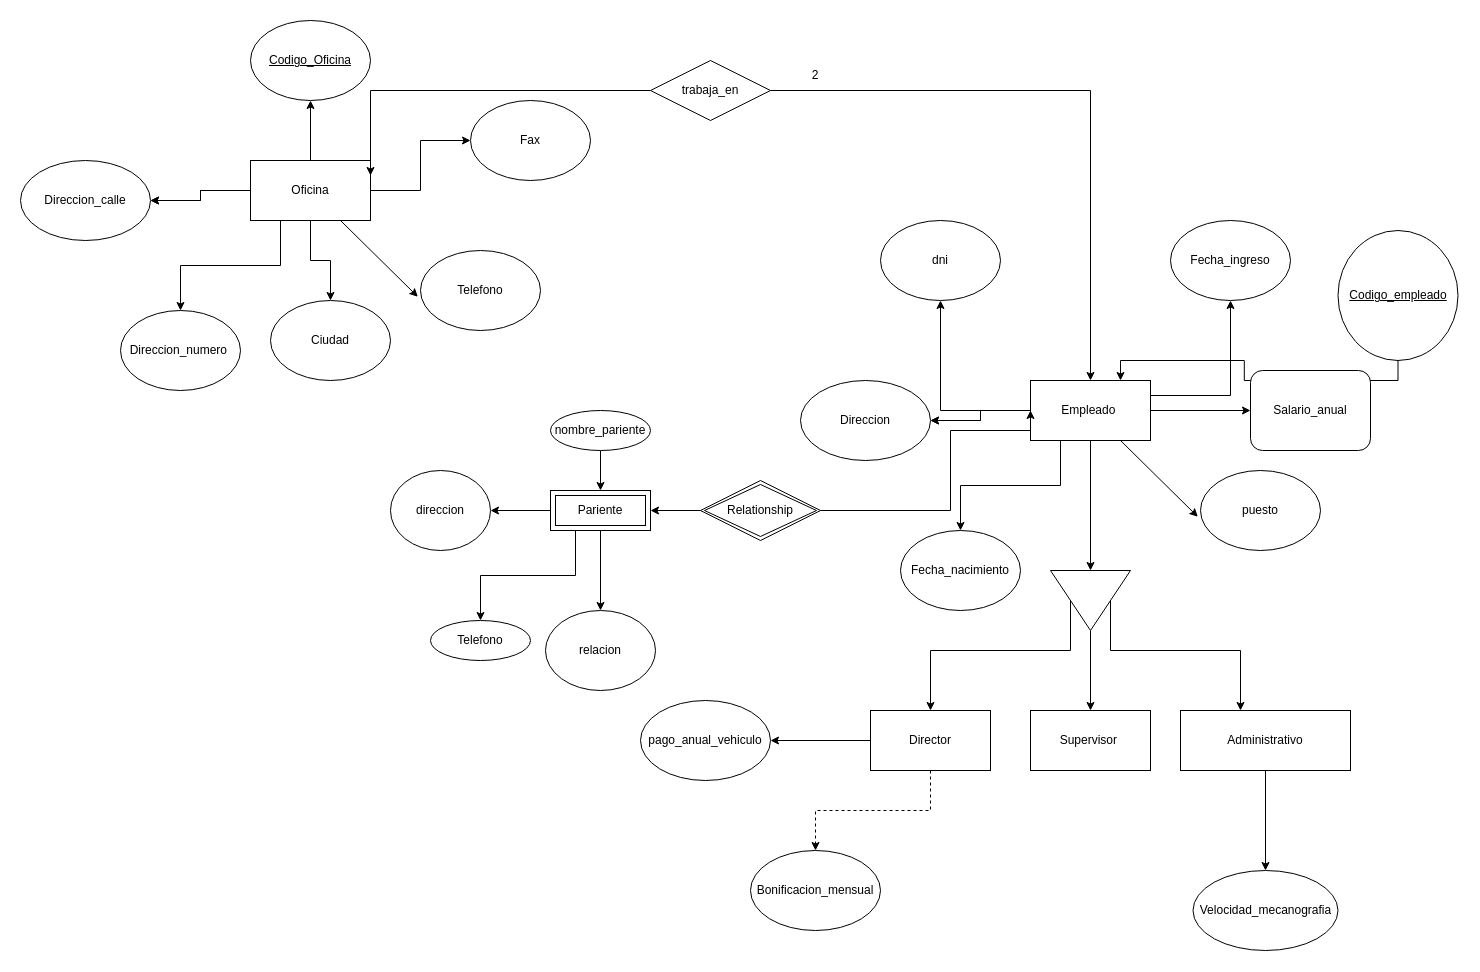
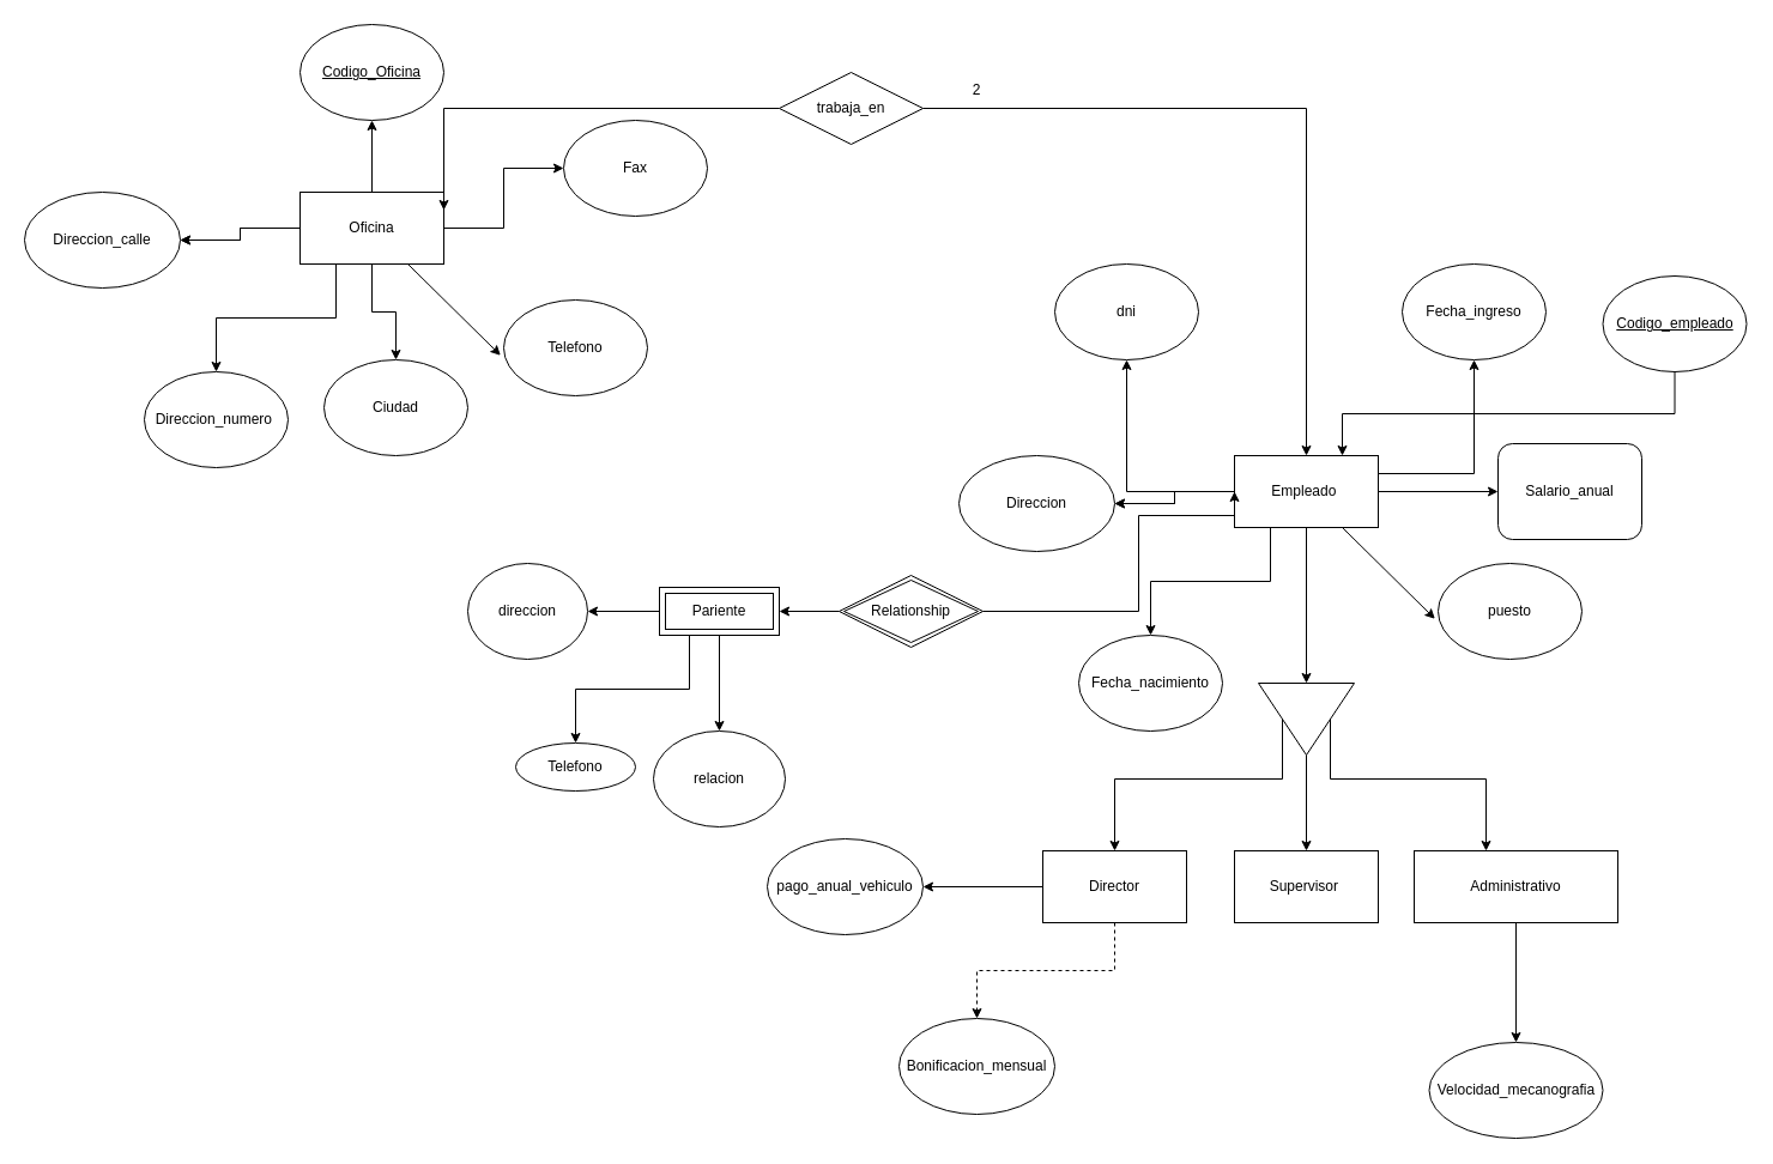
- <mxCell id="25" value="&lt;font style=&quot;color: light-dark(rgb(0, 0, 0), rgb(255, 255, 255));&quot;&gt;&lt;u&gt;Codigo_empleado&lt;/u&gt;&lt;/font&gt;" style="ellipse;whiteSpace=wrap;html=1;" parent="1" vertex="1"><mxGeometry x="1337.5" y="230" width="120" height="130" as="geometry" /></mxCell>
+ <mxCell id="25" value="&lt;font style=&quot;color: light-dark(rgb(0, 0, 0), rgb(255, 255, 255));&quot;&gt;&lt;u&gt;Codigo_empleado&lt;/u&gt;&lt;/font&gt;" style="ellipse;whiteSpace=wrap;html=1;" parent="1" vertex="1"><mxGeometry x="1337.5" y="230" width="120" height="80" as="geometry" /></mxCell>
- <mxCell id="51" value="nombre_pariente" style="ellipse;whiteSpace=wrap;html=1;align=center;" parent="1" vertex="1"><mxGeometry x="550" y="410" width="100" height="40" as="geometry" /></mxCell>
- <mxCell id="50" value="" style="edgeStyle=orthogonalEdgeStyle;rounded=0;orthogonalLoop=1;jettySize=auto;html=1;" parent="1" source="51" target="49" edge="1"><mxGeometry relative="1" as="geometry" /></mxCell>
